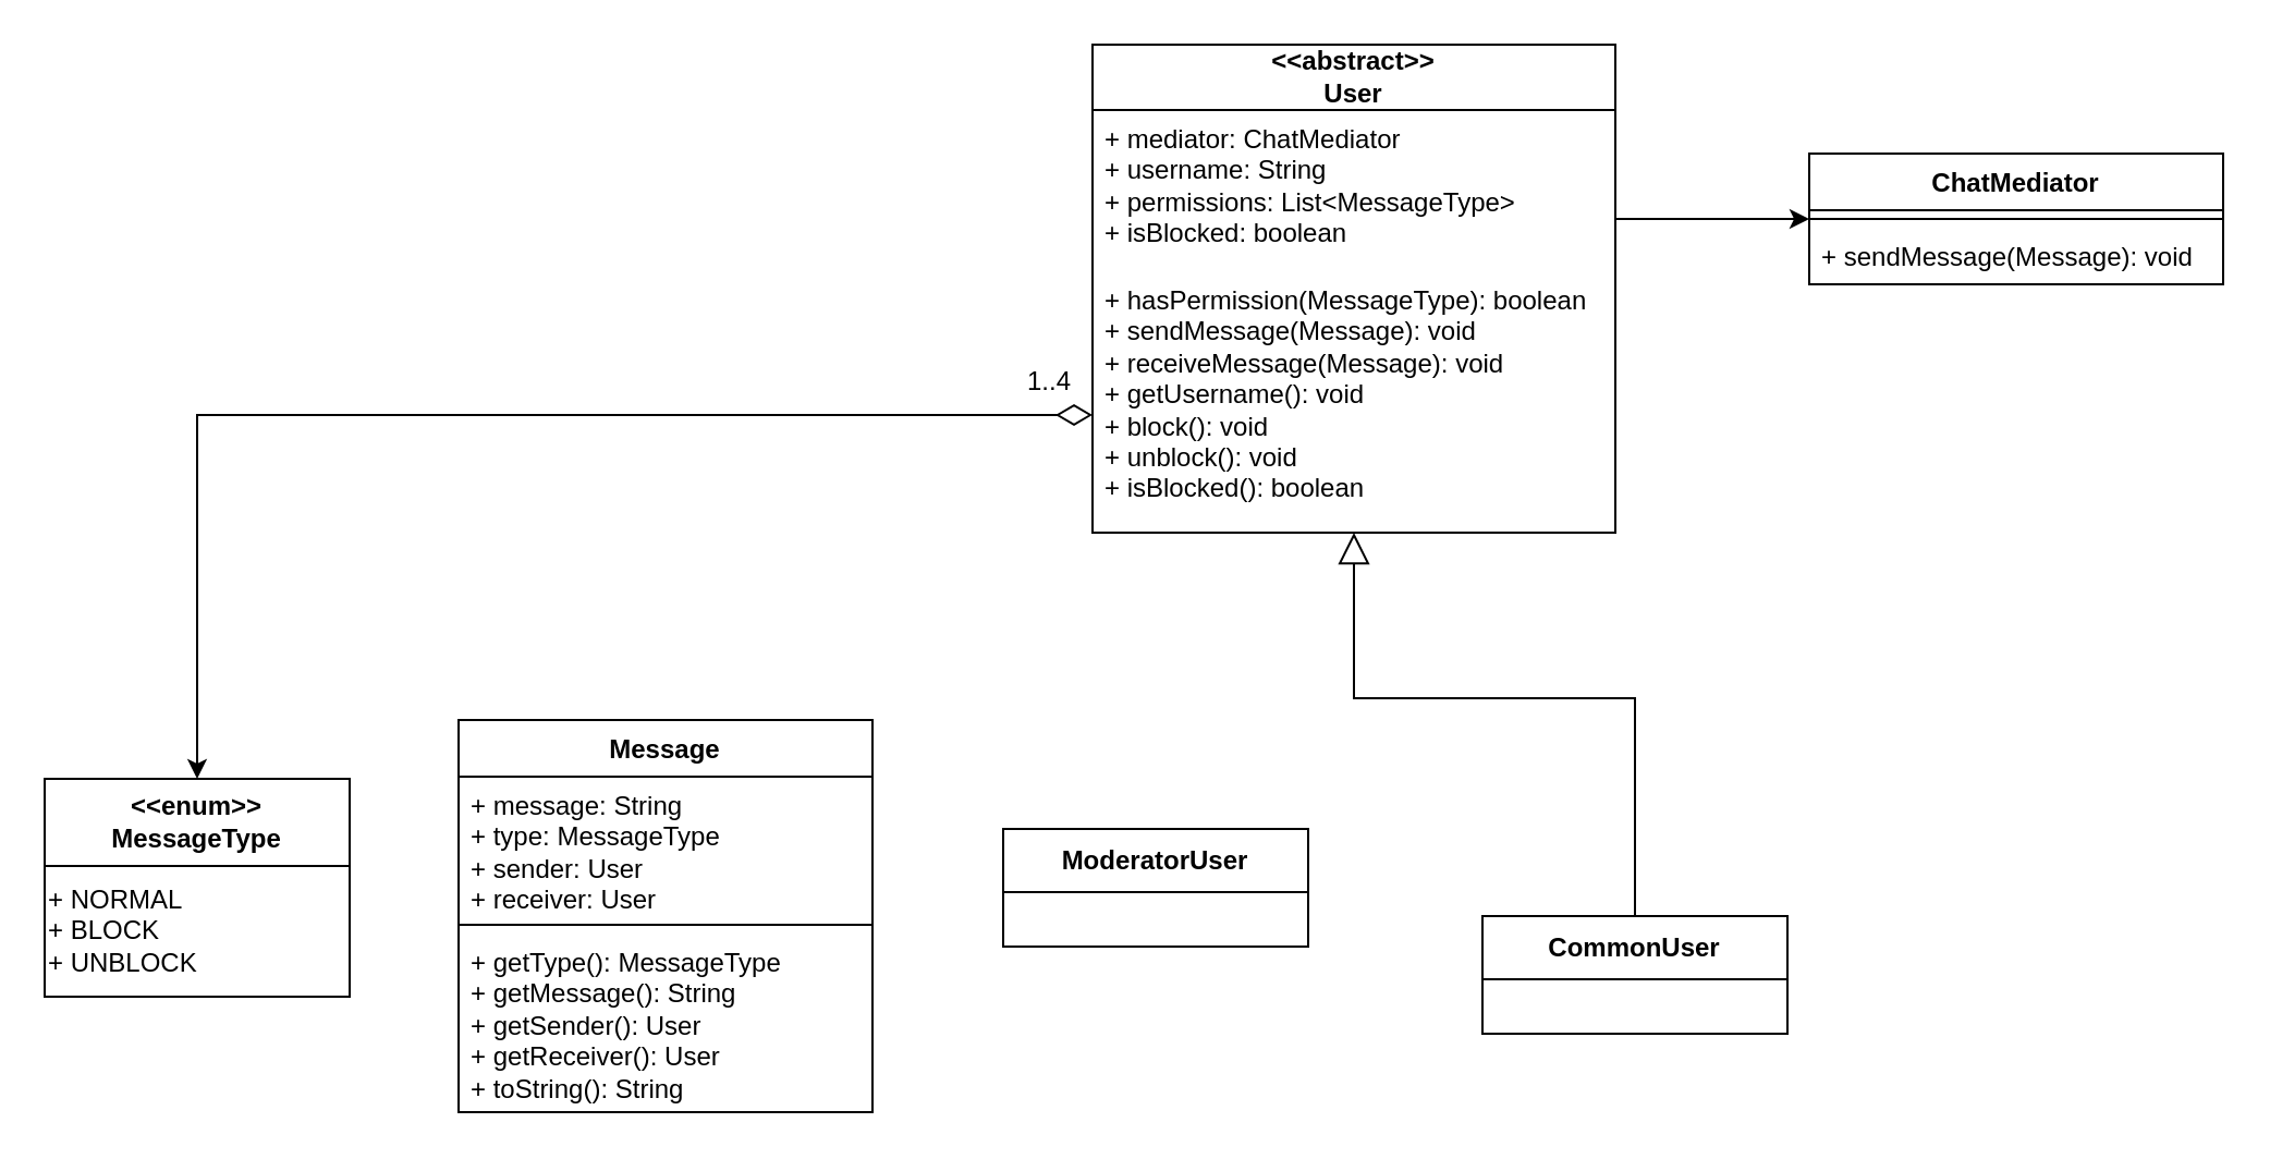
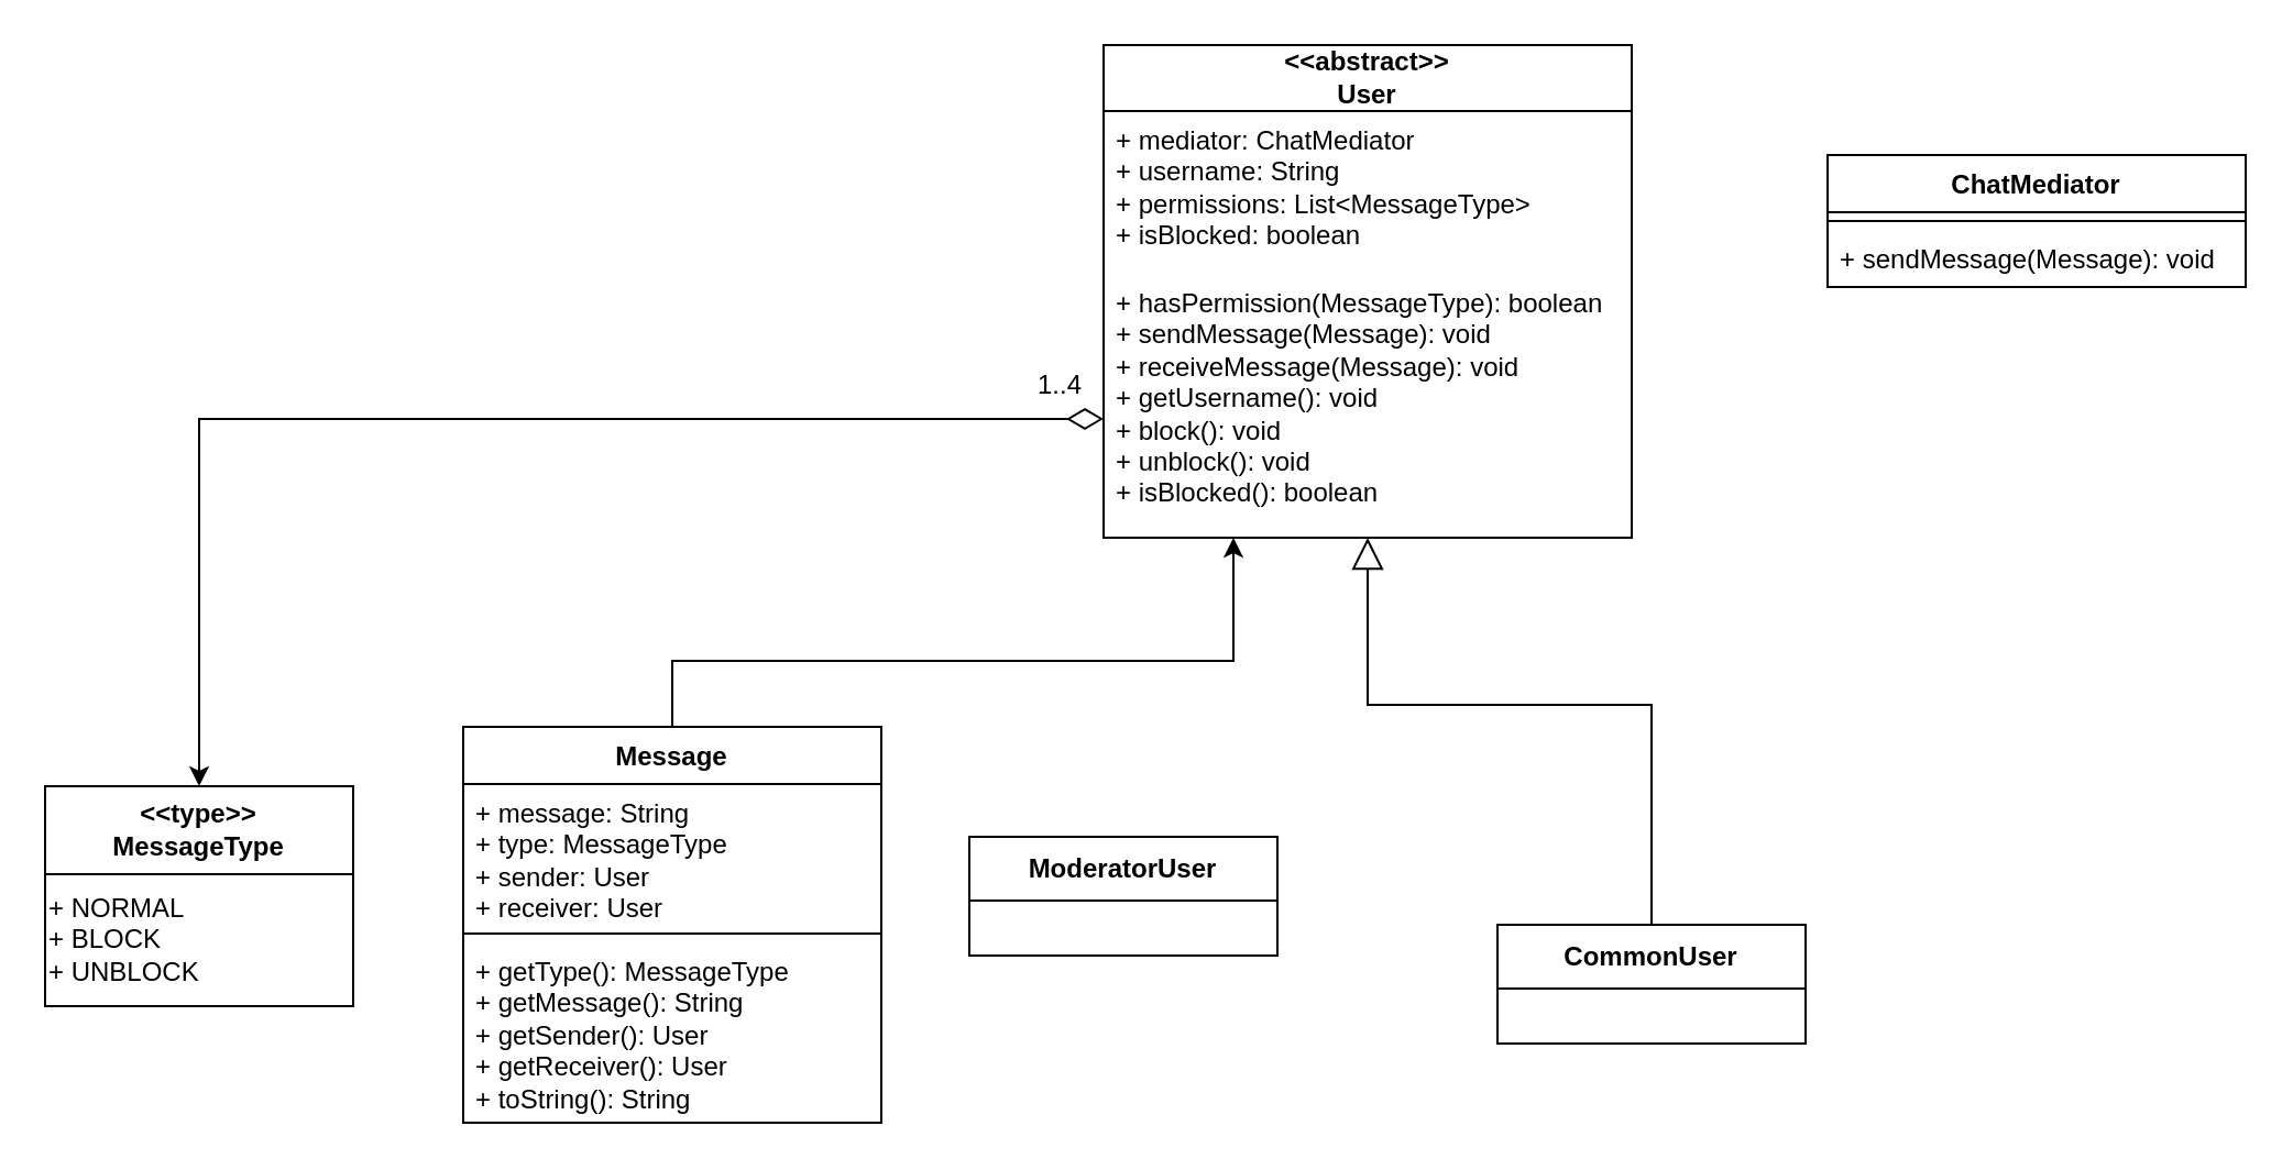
- <mxCell id="6" style="edgeStyle=orthogonalEdgeStyle;rounded=0;orthogonalLoop=1;jettySize=auto;html=1;" parent="1" source="7" target="2" edge="1"><mxGeometry relative="1" as="geometry"><Array as="points"><mxPoint x="770" y="100" /><mxPoint x="770" y="100" /></Array></mxGeometry></mxCell>
+ <mxCell id="13" style="edgeStyle=orthogonalEdgeStyle;rounded=0;orthogonalLoop=1;jettySize=auto;html=1;" parent="1" source="14" target="7" edge="1"><mxGeometry relative="1" as="geometry"><Array as="points"><mxPoint x="305" y="300" /><mxPoint x="560" y="300" /></Array></mxGeometry></mxCell>
- <mxCell id="18" value="&amp;lt;&amp;lt;enum&amp;gt;&amp;gt;&lt;br&gt;MessageType" style="swimlane;fontStyle=1;align=center;verticalAlign=middle;childLayout=stackLayout;horizontal=1;startSize=40;horizontalStack=0;resizeParent=1;resizeParentMax=0;resizeLast=0;collapsible=0;marginBottom=0;html=1;whiteSpace=wrap;" parent="1" vertex="1"><mxGeometry x="20" y="357" width="140" height="100" as="geometry" /></mxCell>
+ <mxCell id="18" value="&amp;lt;&amp;lt;type&amp;gt;&amp;gt;&lt;br&gt;MessageType" style="swimlane;fontStyle=1;align=center;verticalAlign=middle;childLayout=stackLayout;horizontal=1;startSize=40;horizontalStack=0;resizeParent=1;resizeParentMax=0;resizeLast=0;collapsible=0;marginBottom=0;html=1;whiteSpace=wrap;" parent="1" vertex="1"><mxGeometry x="20" y="357" width="140" height="100" as="geometry" /></mxCell>
- <mxCell id="10" value="ModeratorUser" style="swimlane;fontStyle=1;align=center;verticalAlign=middle;childLayout=stackLayout;horizontal=1;startSize=29;horizontalStack=0;resizeParent=1;resizeParentMax=0;resizeLast=0;collapsible=0;marginBottom=0;html=1;whiteSpace=wrap;" parent="1" vertex="1"><mxGeometry x="460" y="380" width="140" height="54" as="geometry" /></mxCell>
+ <mxCell id="10" value="ModeratorUser" style="swimlane;fontStyle=1;align=center;verticalAlign=middle;childLayout=stackLayout;horizontal=1;startSize=29;horizontalStack=0;resizeParent=1;resizeParentMax=0;resizeLast=0;collapsible=0;marginBottom=0;html=1;whiteSpace=wrap;" parent="1" vertex="1"><mxGeometry x="440" y="380" width="140" height="54" as="geometry" /></mxCell>
